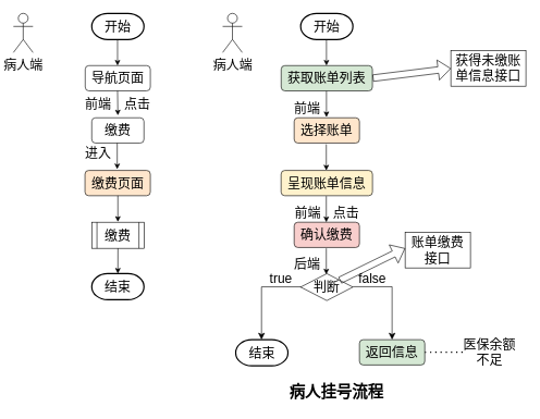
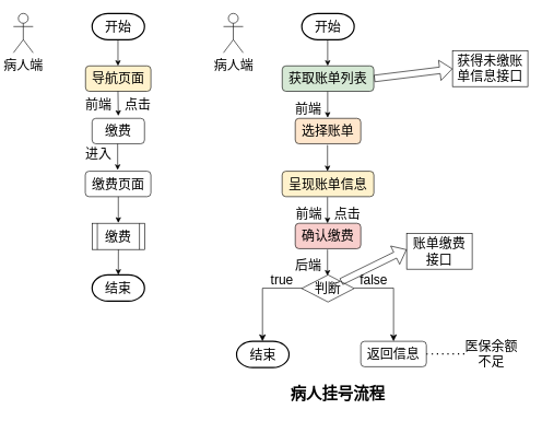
- <mxCell id="5" value="导航页面" style="rounded=1;whiteSpace=wrap;html=1;fontSize=20;" parent="1" vertex="1"><mxGeometry x="130" y="100" width="99.75" height="38.75" as="geometry" /></mxCell>
+ <mxCell id="5" value="导航页面" style="rounded=1;whiteSpace=wrap;html=1;fontSize=20;fillColor=#fff2cc;" parent="1" vertex="1"><mxGeometry x="130" y="100" width="99.75" height="38.75" as="geometry" /></mxCell>
- <mxCell id="11" value="缴费页面" style="rounded=1;whiteSpace=wrap;html=1;fontSize=20;fillColor=#ffe6cc;" parent="1" vertex="1"><mxGeometry x="129.63" y="260.63" width="100.12" height="38.75" as="geometry" /></mxCell>
+ <mxCell id="11" value="缴费页面" style="rounded=1;whiteSpace=wrap;html=1;fontSize=20;" parent="1" vertex="1"><mxGeometry x="129.63" y="260.63" width="100.12" height="38.75" as="geometry" /></mxCell>
- <mxCell id="41" value="返回信息" style="rounded=1;whiteSpace=wrap;html=1;fontSize=20;fillColor=#d5e8d4;" vertex="1" parent="1"><mxGeometry x="550" y="520" width="100.12" height="38.75" as="geometry" /></mxCell>
+ <mxCell id="41" value="返回信息" style="rounded=1;whiteSpace=wrap;html=1;fontSize=20;" vertex="1" parent="1"><mxGeometry x="550" y="520" width="100.12" height="38.75" as="geometry" /></mxCell>
